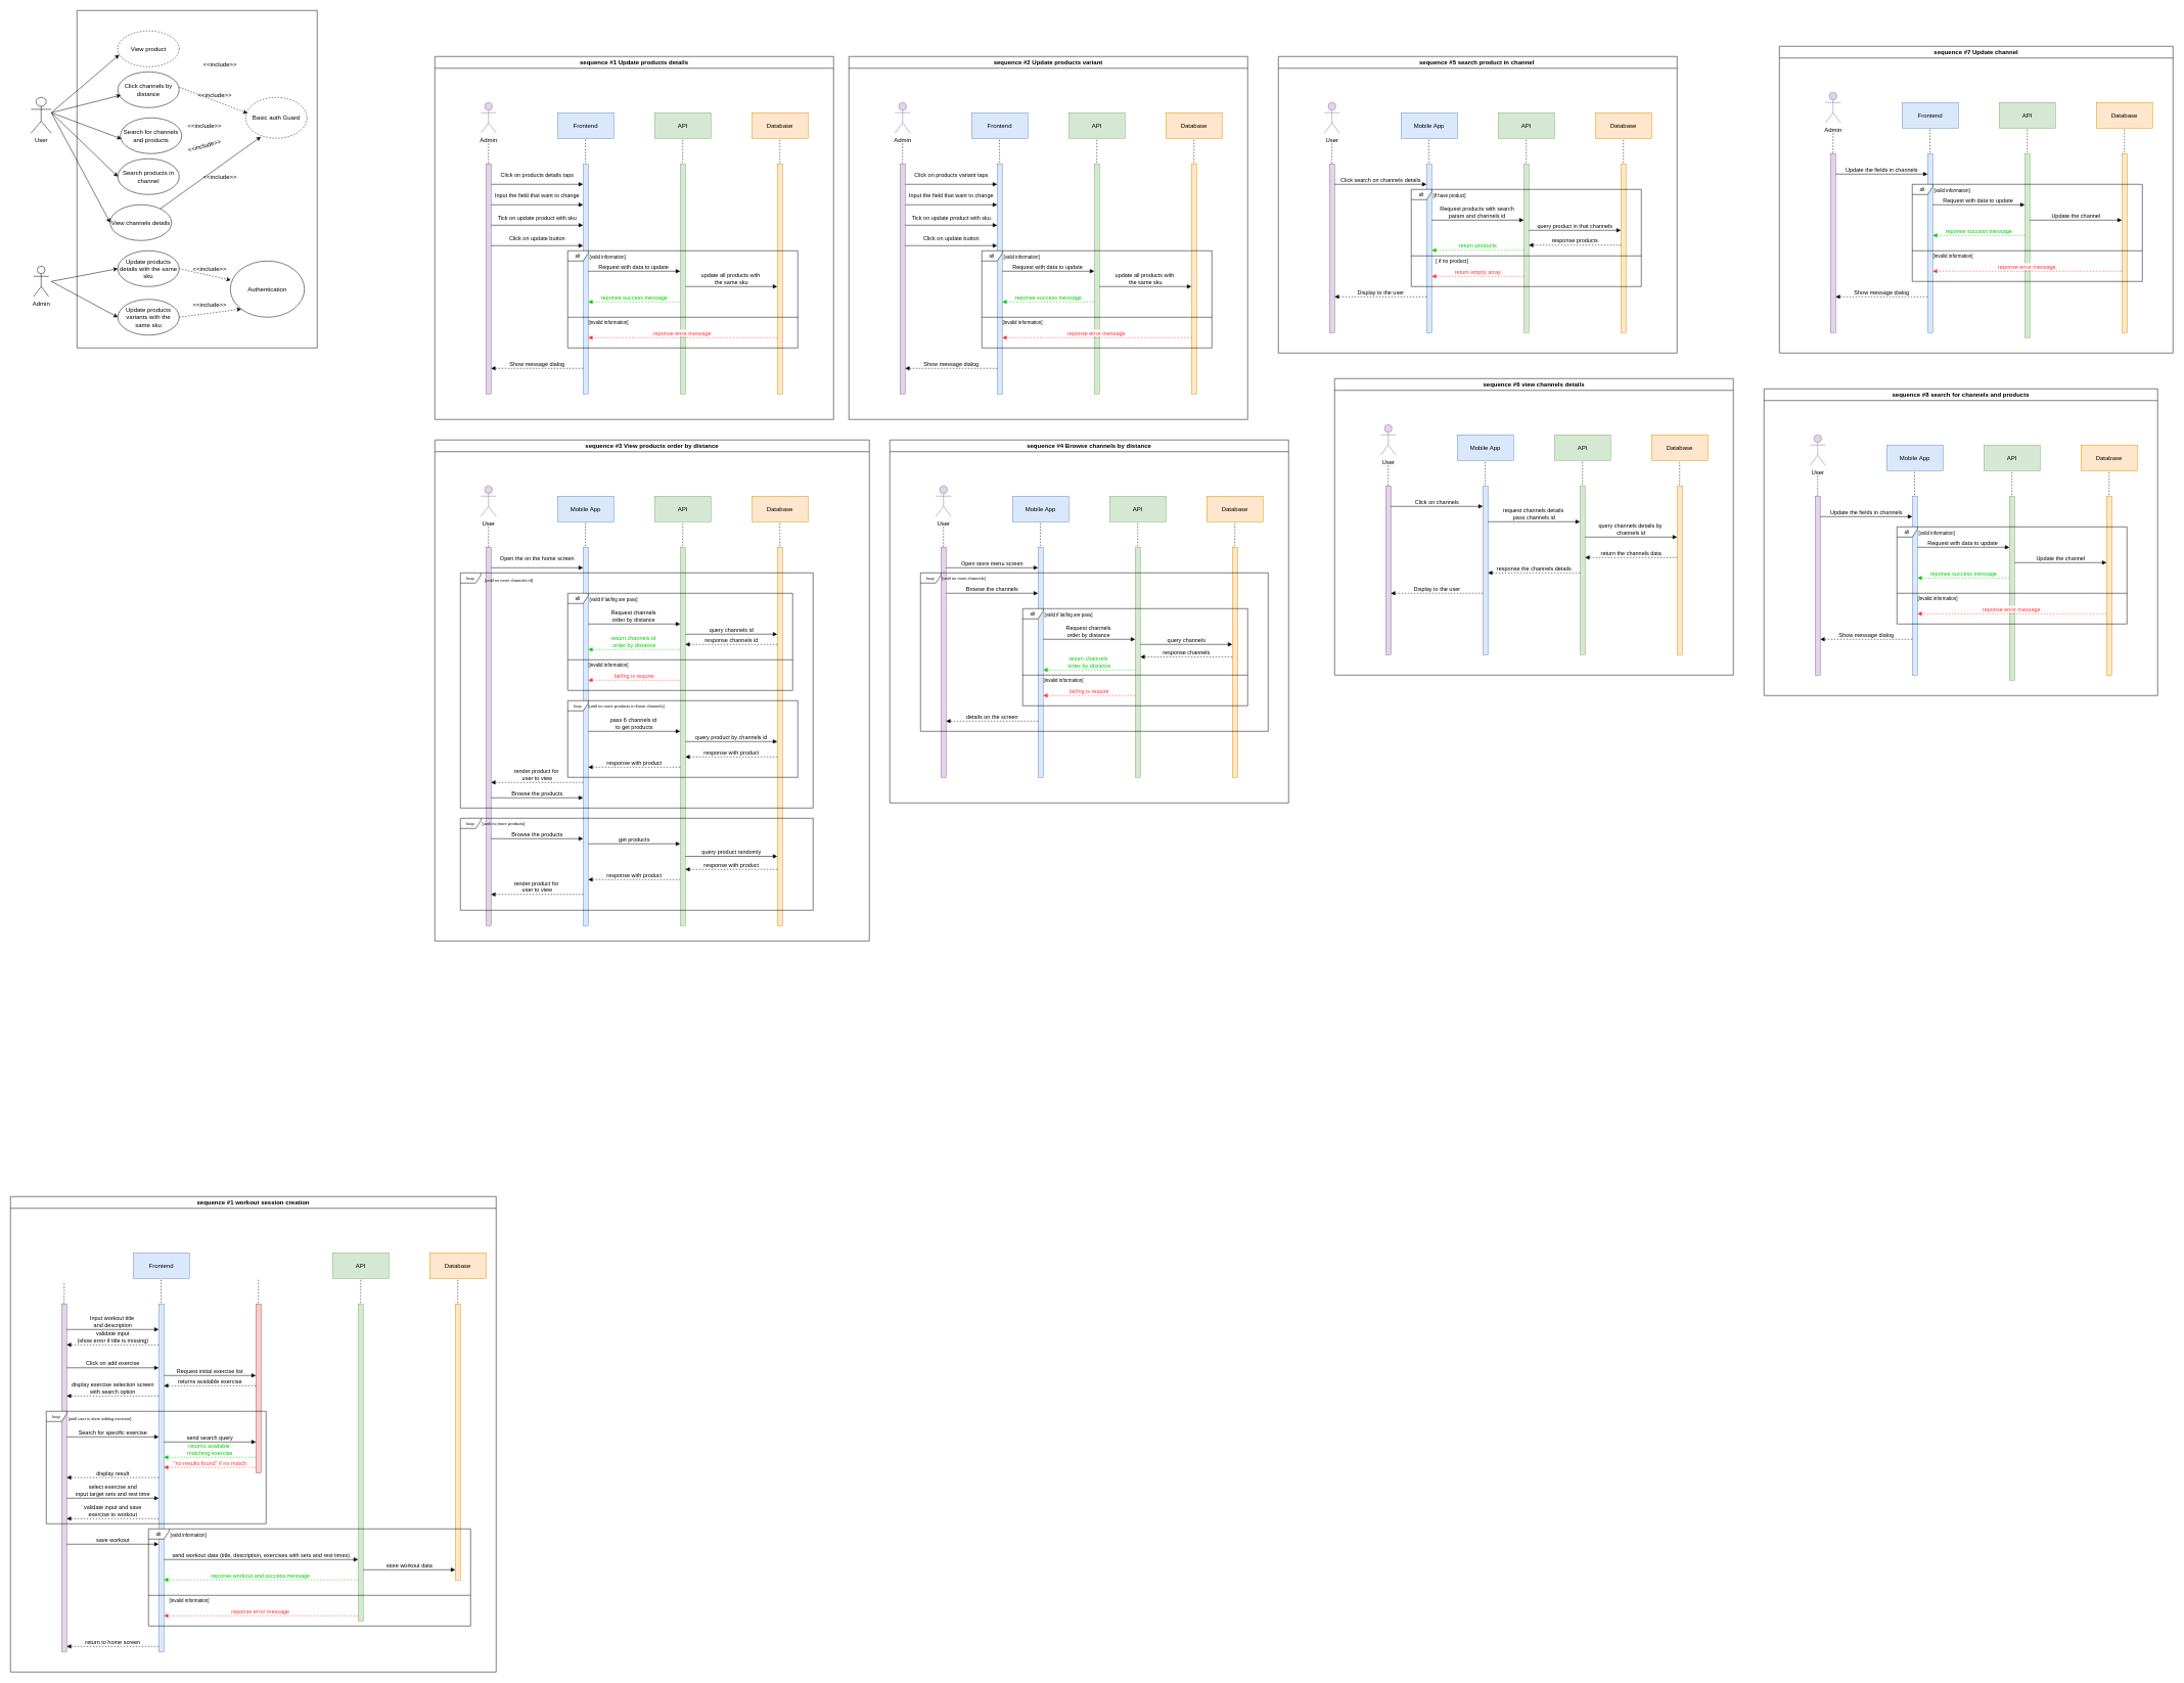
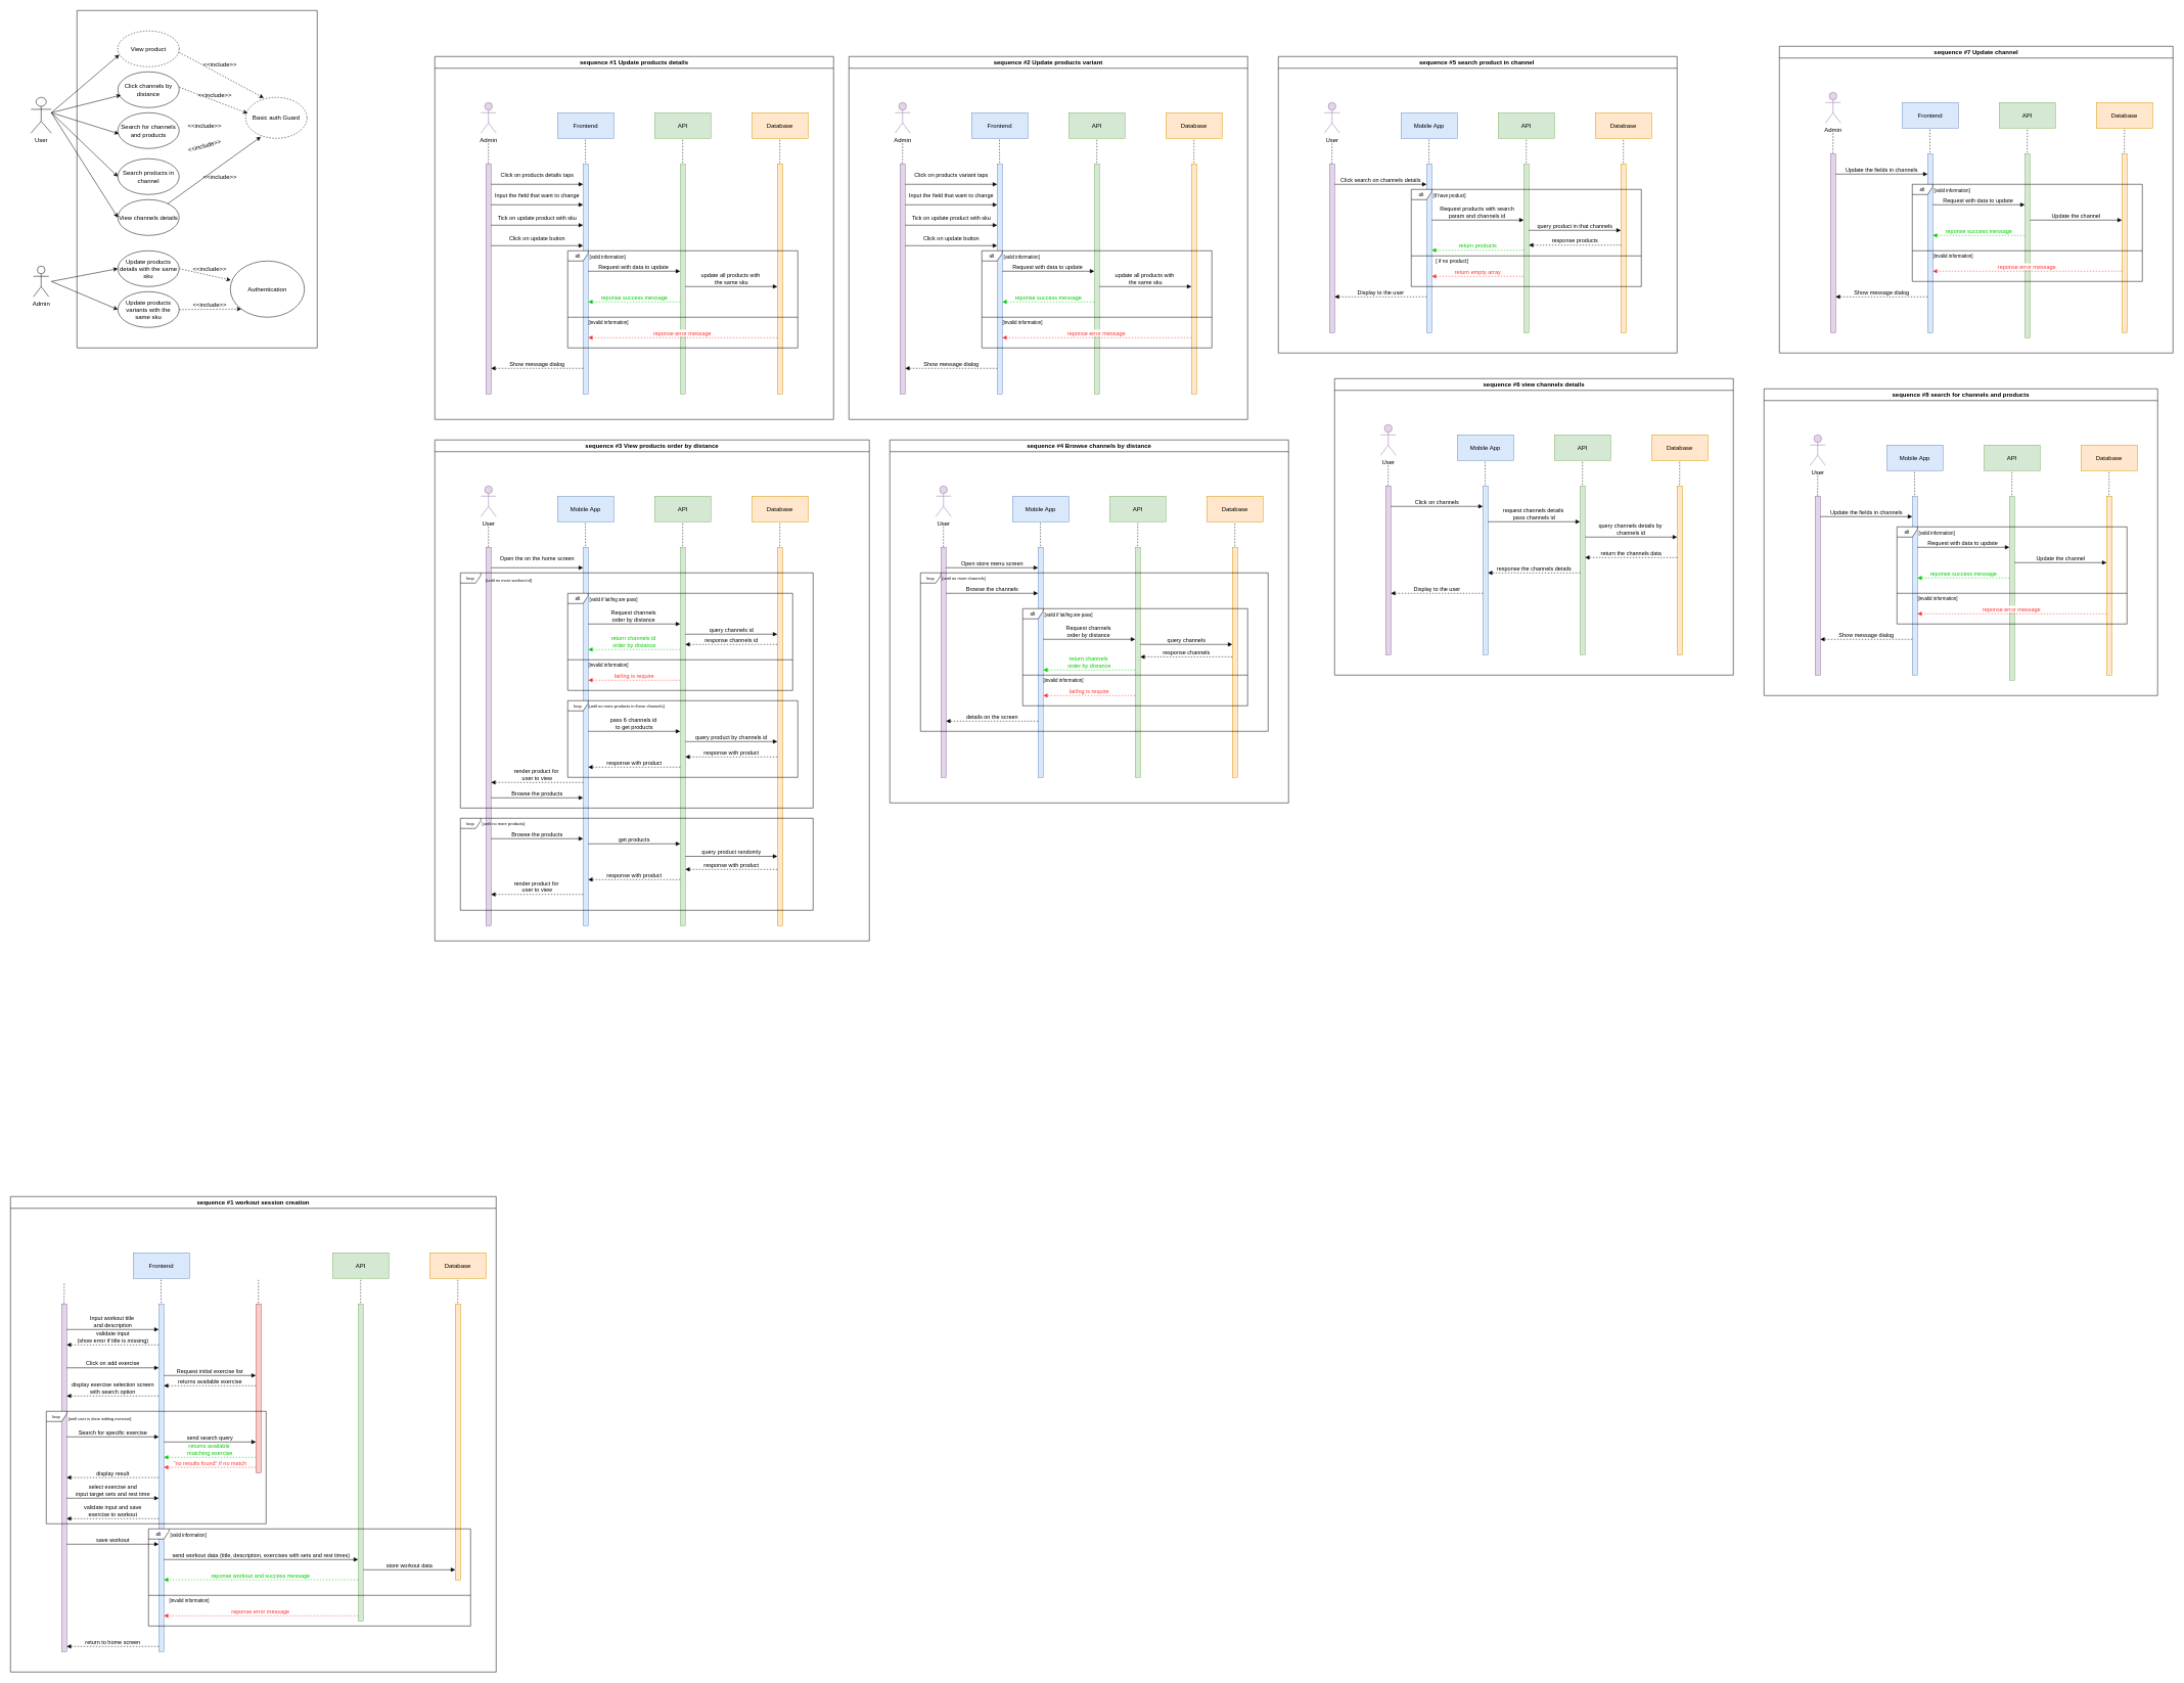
+ <mxCell id="11" value="" style="endArrow=classic;html=1;rounded=0;exitX=0.997;exitY=0.595;exitDx=0;exitDy=0;exitPerimeter=0;entryX=0.294;entryY=0.013;entryDx=0;entryDy=0;entryPerimeter=0;dashed=1;" parent="2" source="3" target="10" edge="1"><mxGeometry width="50" height="50" relative="1" as="geometry"><mxPoint x="280" y="200" as="sourcePoint" /><mxPoint x="330" y="150" as="targetPoint" /></mxGeometry></mxCell>
- <mxCell id="5" value="Search for channels and products" style="ellipse;whiteSpace=wrap;html=1;" parent="2" vertex="1"><mxGeometry x="85" y="210" width="120" height="70" as="geometry" /></mxCell>
+ <mxCell id="5" value="Search for channels and products" style="ellipse;whiteSpace=wrap;html=1;" parent="2" vertex="1"><mxGeometry x="80" y="200" width="120" height="70" as="geometry" /></mxCell>
- <mxCell id="7" value="View channels details" style="ellipse;whiteSpace=wrap;html=1;" parent="2" vertex="1"><mxGeometry x="65" y="380" width="120" height="70" as="geometry" /></mxCell>
+ <mxCell id="7" value="View channels details" style="ellipse;whiteSpace=wrap;html=1;" parent="2" vertex="1"><mxGeometry x="80" y="370" width="120" height="70" as="geometry" /></mxCell>
- <mxCell id="9" value="Update products variants with the same sku" style="ellipse;whiteSpace=wrap;html=1;" parent="2" vertex="1"><mxGeometry x="80" y="565" width="120" height="70" as="geometry" /></mxCell>
+ <mxCell id="9" value="Update products variants with the same sku" style="ellipse;whiteSpace=wrap;html=1;" parent="2" vertex="1"><mxGeometry x="80" y="550" width="120" height="70" as="geometry" /></mxCell>
- <mxCell id="151" value="[until no more channels id]" style="text;html=1;align=center;verticalAlign=middle;whiteSpace=wrap;rounded=0;fontSize=8;" vertex="1" parent="127"><mxGeometry x="70" y="260" width="150" height="30" as="geometry" /></mxCell>
+ <mxCell id="151" value="[until no more workout id]" style="text;html=1;align=center;verticalAlign=middle;whiteSpace=wrap;rounded=0;fontSize=8;" vertex="1" parent="127"><mxGeometry x="70" y="260" width="150" height="30" as="geometry" /></mxCell>
